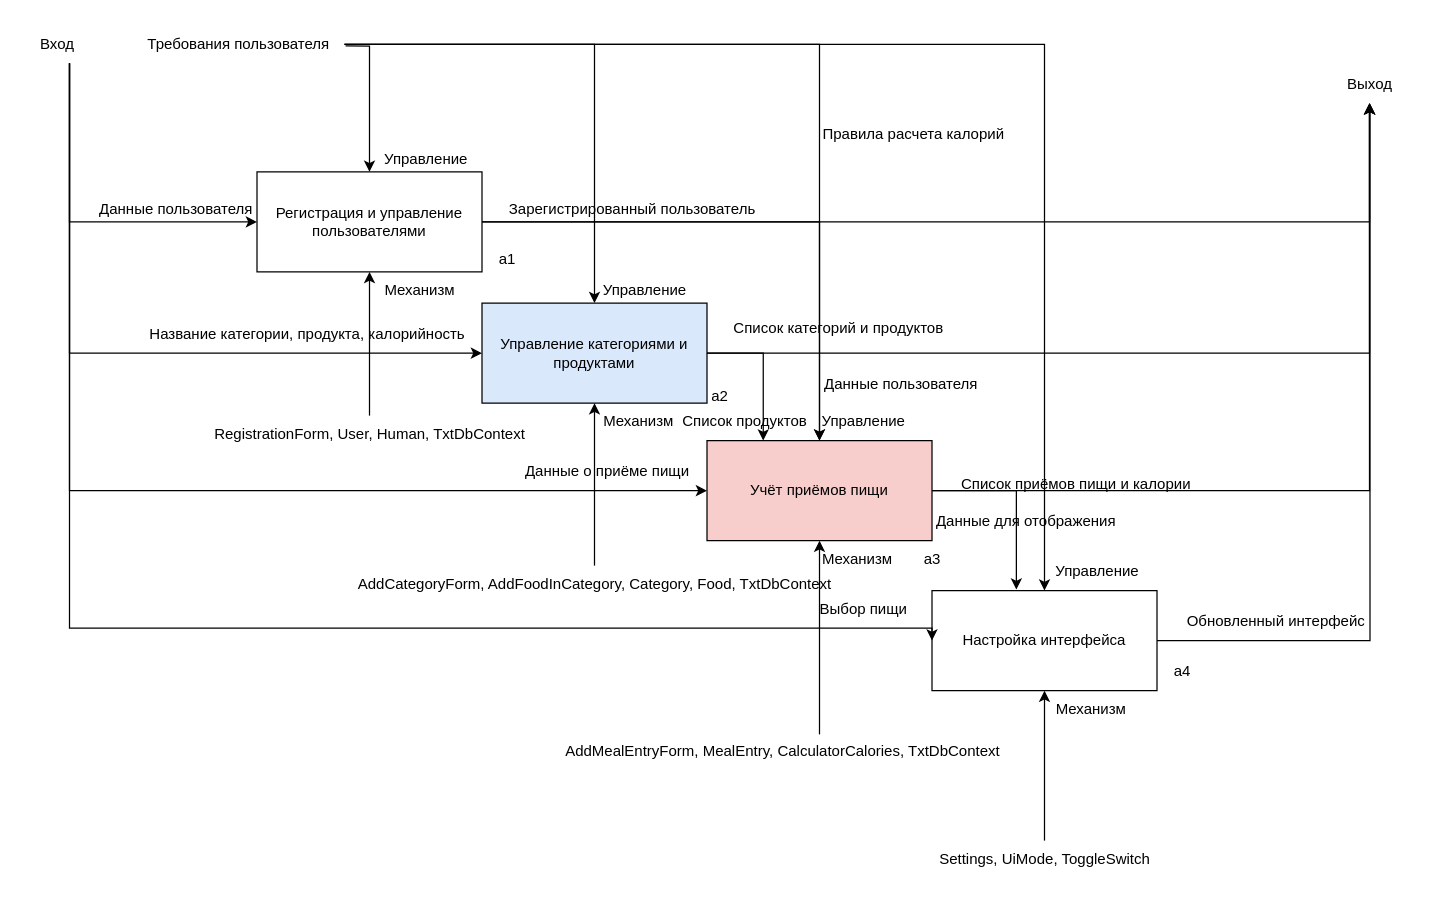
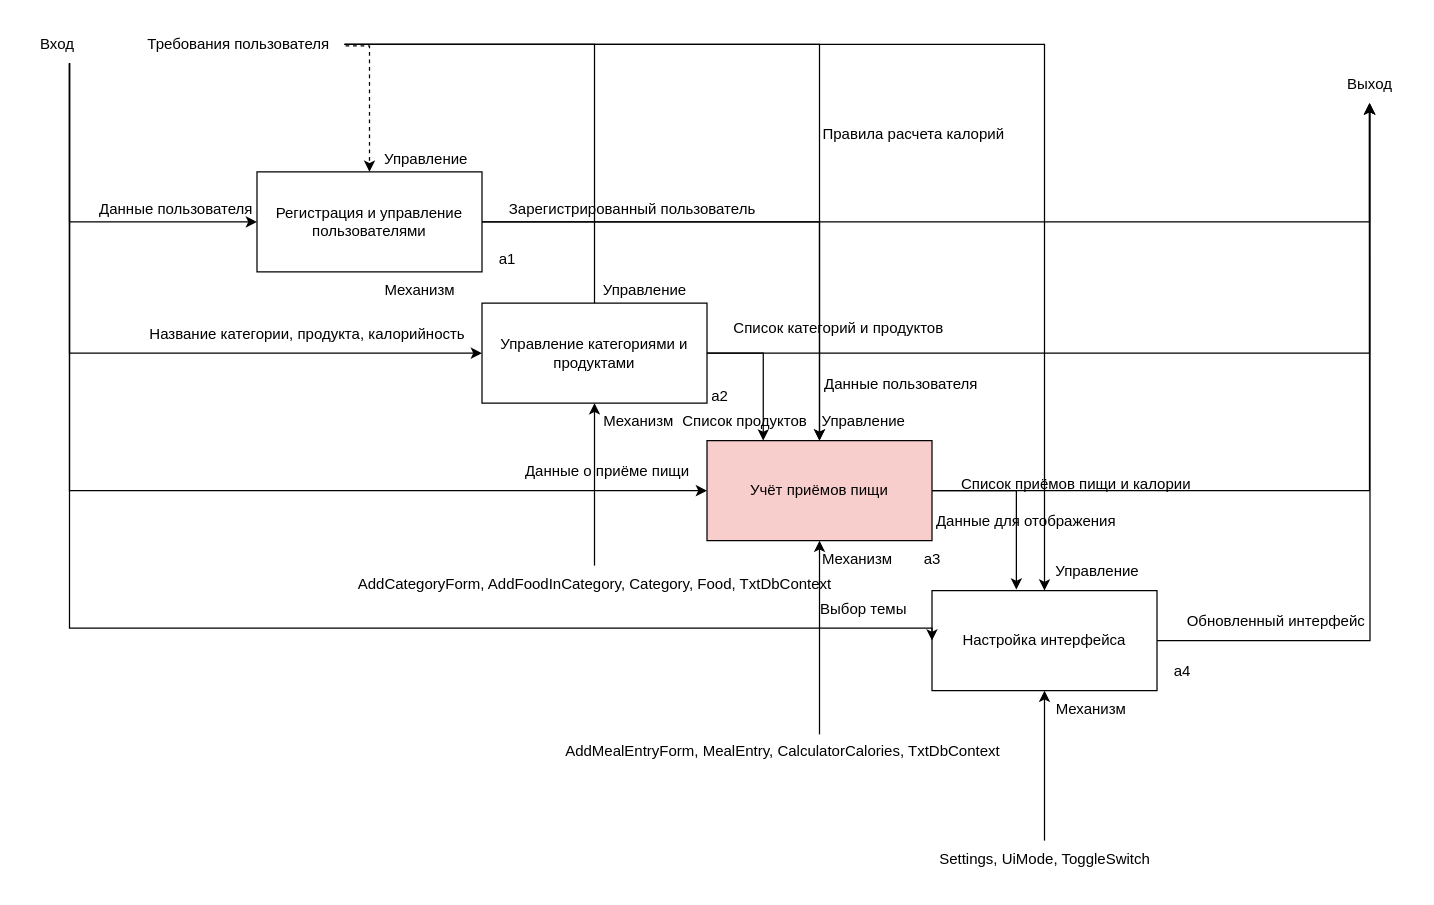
- <mxCell id="30" style="edgeStyle=orthogonalEdgeStyle;rounded=0;orthogonalLoop=1;jettySize=auto;html=1;entryX=0.5;entryY=0;entryDx=0;entryDy=0;exitX=1.005;exitY=0.543;exitDx=0;exitDy=0;exitPerimeter=0;" edge="1" parent="1" source="34" target="4"><mxGeometry relative="1" as="geometry" /></mxCell>
+ <mxCell id="30" style="edgeStyle=orthogonalEdgeStyle;rounded=0;orthogonalLoop=1;jettySize=auto;html=1;entryX=0.5;entryY=0;entryDx=0;entryDy=0;exitX=1.005;exitY=0.543;exitDx=0;exitDy=0;exitPerimeter=0;dashed=1;" edge="1" parent="1" source="34" target="4"><mxGeometry relative="1" as="geometry" /></mxCell>
- <mxCell id="31" style="edgeStyle=orthogonalEdgeStyle;rounded=0;orthogonalLoop=1;jettySize=auto;html=1;entryX=0.5;entryY=0;entryDx=0;entryDy=0;" edge="1" parent="1" source="34" target="9"><mxGeometry relative="1" as="geometry" /></mxCell>
+ <mxCell id="31" style="edgeStyle=orthogonalEdgeStyle;rounded=0;orthogonalLoop=1;jettySize=auto;html=1;entryX=0.5;entryY=0;entryDx=0;entryDy=0;endArrow=none;" edge="1" parent="1" source="34" target="9"><mxGeometry relative="1" as="geometry" /></mxCell>
- <mxCell id="40" style="edgeStyle=orthogonalEdgeStyle;rounded=0;orthogonalLoop=1;jettySize=auto;html=1;entryX=0.5;entryY=1;entryDx=0;entryDy=0;" edge="1" parent="1" source="41" target="4"><mxGeometry relative="1" as="geometry" /></mxCell>
- <mxCell id="9" value="&lt;div&gt;Управление категориями и продуктами&lt;/div&gt;" style="rounded=0;whiteSpace=wrap;html=1;fillColor=#dae8fc;" vertex="1" parent="1"><mxGeometry x="385" y="242" width="180" height="80" as="geometry" /></mxCell>
+ <mxCell id="9" value="&lt;div&gt;Управление категориями и продуктами&lt;/div&gt;" style="rounded=0;whiteSpace=wrap;html=1;" vertex="1" parent="1"><mxGeometry x="385" y="242" width="180" height="80" as="geometry" /></mxCell>
- <mxCell id="41" value="&lt;div&gt;RegistrationForm, User, Human, TxtDbContext&lt;/div&gt;" style="text;html=1;align=center;verticalAlign=middle;resizable=0;points=[];autosize=1;strokeColor=none;fillColor=none;" vertex="1" parent="1"><mxGeometry x="160" y="332" width="270" height="30" as="geometry" /></mxCell>
- <mxCell id="18" value="Выбор пищи" style="text;html=1;align=center;verticalAlign=middle;resizable=0;points=[];autosize=1;strokeColor=none;fillColor=none;" vertex="1" parent="1"><mxGeometry x="645" y="472" width="90" height="30" as="geometry" /></mxCell>
+ <mxCell id="18" value="Выбор темы" style="text;html=1;align=center;verticalAlign=middle;resizable=0;points=[];autosize=1;strokeColor=none;fillColor=none;" vertex="1" parent="1"><mxGeometry x="645" y="472" width="90" height="30" as="geometry" /></mxCell>
